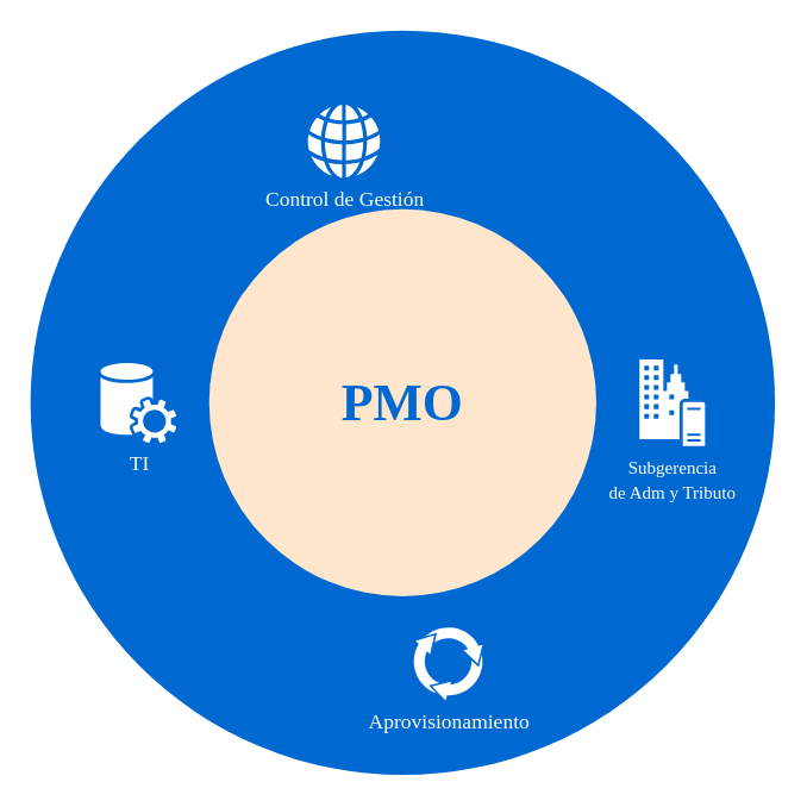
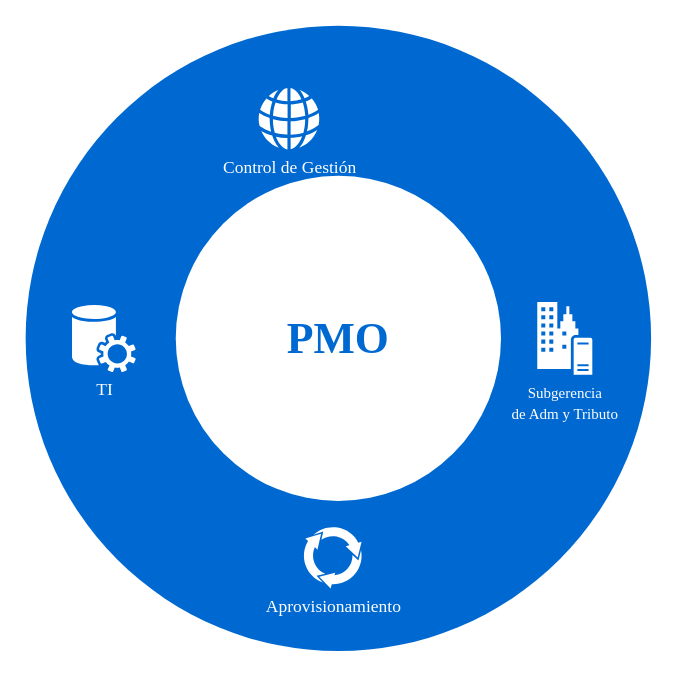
- <mxCell id="4" value="TI" style="shadow=0;dashed=0;html=1;strokeColor=none;fillColor=#ffffff;labelPosition=center;verticalLabelPosition=bottom;verticalAlign=top;shape=mxgraph.office.services.central_management_service;rounded=0;comic=0;fontFamily=Verdana;fontSize=14;fontColor=#FFFFFF;" parent="1" vertex="1"><mxGeometry x="67" y="243" width="51" height="54" as="geometry" /></mxCell>
+ <mxCell id="4" value="TI" style="shadow=0;dashed=0;html=1;strokeColor=none;fillColor=#ffffff;labelPosition=center;verticalLabelPosition=bottom;verticalAlign=top;shape=mxgraph.office.services.central_management_service;rounded=0;comic=0;fontFamily=Verdana;fontSize=14;fontColor=#FFFFFF;" parent="1" vertex="1"><mxGeometry x="57" y="243" width="51" height="54" as="geometry" /></mxCell>
- <mxCell id="3" value="PMO" style="ellipse;whiteSpace=wrap;html=1;rounded=0;shadow=0;comic=0;strokeWidth=1;fontFamily=Verdana;fontSize=35;strokeColor=none;fillColor=#ffe6cc;fontColor=#0069D1;fontStyle=1;" parent="1" vertex="1"><mxGeometry x="140" y="140" width="260" height="260" as="geometry" /></mxCell>
+ <mxCell id="3" value="PMO" style="ellipse;whiteSpace=wrap;html=1;rounded=0;shadow=0;comic=0;strokeWidth=1;fontFamily=Verdana;fontSize=35;strokeColor=none;fillColor=#ffffff;fontColor=#0069D1;fontStyle=1" parent="1" vertex="1"><mxGeometry x="140" y="140" width="260" height="260" as="geometry" /></mxCell>
- <mxCell id="7" value="Aprovisionamiento" style="shadow=0;dashed=0;html=1;strokeColor=none;shape=mxgraph.mscae.general.continuous_cycle;fillColor=#ffffff;rounded=0;comic=0;fontFamily=Verdana;fontSize=14;fontColor=#FFFFFF;verticalAlign=top;labelPosition=center;verticalLabelPosition=bottom;align=center;" parent="1" vertex="1"><mxGeometry x="276.5" y="420" width="48" height="50" as="geometry" /></mxCell>
+ <mxCell id="7" value="Aprovisionamiento" style="shadow=0;dashed=0;html=1;strokeColor=none;shape=mxgraph.mscae.general.continuous_cycle;fillColor=#ffffff;rounded=0;comic=0;fontFamily=Verdana;fontSize=14;fontColor=#FFFFFF;verticalAlign=top;labelPosition=center;verticalLabelPosition=bottom;align=center;" parent="1" vertex="1"><mxGeometry x="241.5" y="420" width="48" height="50" as="geometry" /></mxCell>
